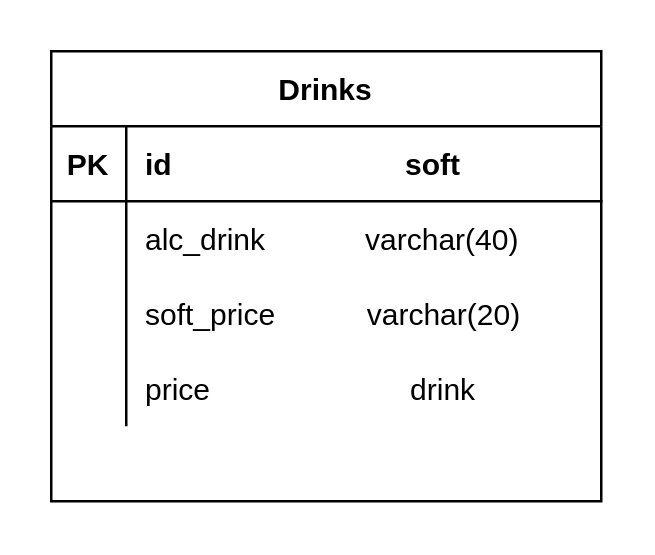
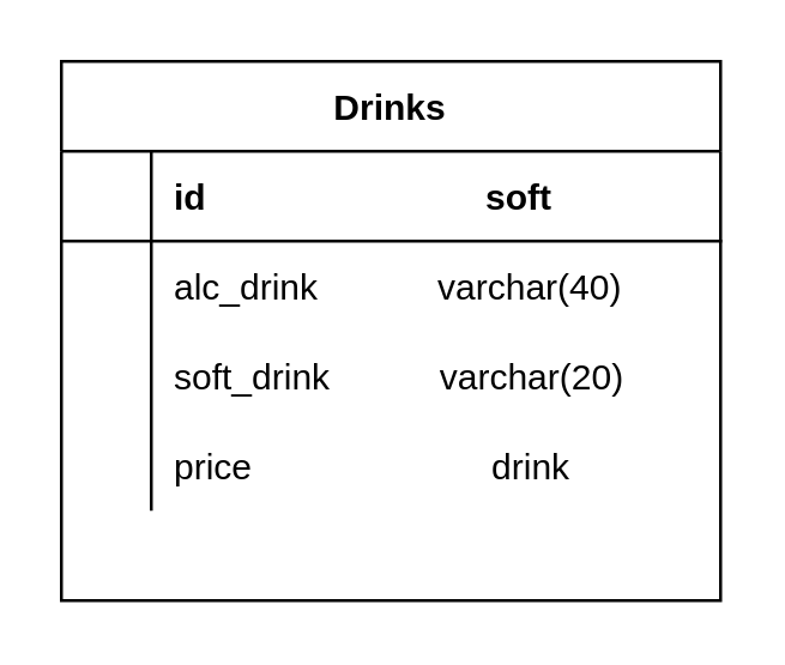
- <mxCell id="4" value="PK" style="shape=partialRectangle;connectable=0;fillColor=none;top=0;left=0;bottom=0;right=0;fontStyle=1;overflow=hidden;" vertex="1" parent="3"><mxGeometry width="30" height="30" as="geometry" /></mxCell>
- <mxCell id="11" value="soft_price           varchar(20)" style="shape=partialRectangle;connectable=0;fillColor=none;top=0;left=0;bottom=0;right=0;align=left;spacingLeft=6;overflow=hidden;" vertex="1" parent="9"><mxGeometry x="30" width="190" height="30" as="geometry" /></mxCell>
+ <mxCell id="11" value="soft_drink           varchar(20)" style="shape=partialRectangle;connectable=0;fillColor=none;top=0;left=0;bottom=0;right=0;align=left;spacingLeft=6;overflow=hidden;" vertex="1" parent="9"><mxGeometry x="30" width="190" height="30" as="geometry" /></mxCell>
